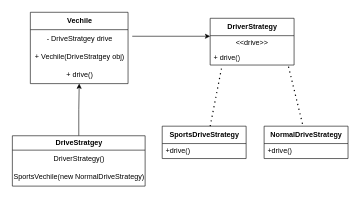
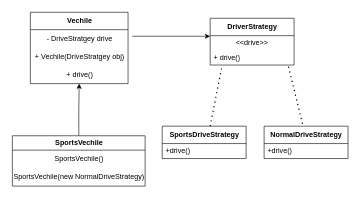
- <mxCell id="17" value="DriveStratgey" style="swimlane;fontStyle=1;align=center;verticalAlign=middle;childLayout=stackLayout;horizontal=1;startSize=24;horizontalStack=0;resizeParent=1;resizeParentMax=0;resizeLast=0;collapsible=0;marginBottom=0;html=1;" vertex="1" parent="1"><mxGeometry x="20" y="226" width="221.5" height="84" as="geometry" /></mxCell>
+ <mxCell id="17" value="SportsVechile" style="swimlane;fontStyle=1;align=center;verticalAlign=middle;childLayout=stackLayout;horizontal=1;startSize=24;horizontalStack=0;resizeParent=1;resizeParentMax=0;resizeLast=0;collapsible=0;marginBottom=0;html=1;" vertex="1" parent="1"><mxGeometry x="20" y="226" width="221.5" height="84" as="geometry" /></mxCell>
- <mxCell id="18" value="DriverStrategy()" style="text;html=1;align=center;verticalAlign=middle;resizable=0;points=[];autosize=1;strokeColor=none;fillColor=none;" vertex="1" parent="17"><mxGeometry y="24" width="221.5" height="30" as="geometry" /></mxCell>
+ <mxCell id="18" value="SportsVechile()" style="text;html=1;align=center;verticalAlign=middle;resizable=0;points=[];autosize=1;strokeColor=none;fillColor=none;" vertex="1" parent="17"><mxGeometry y="24" width="221.5" height="30" as="geometry" /></mxCell>
